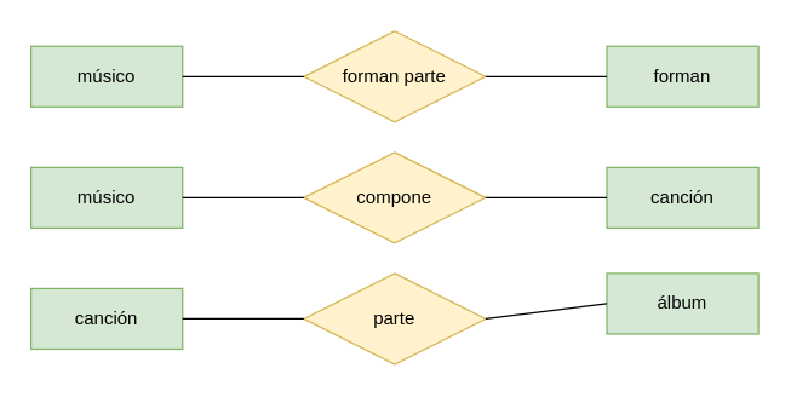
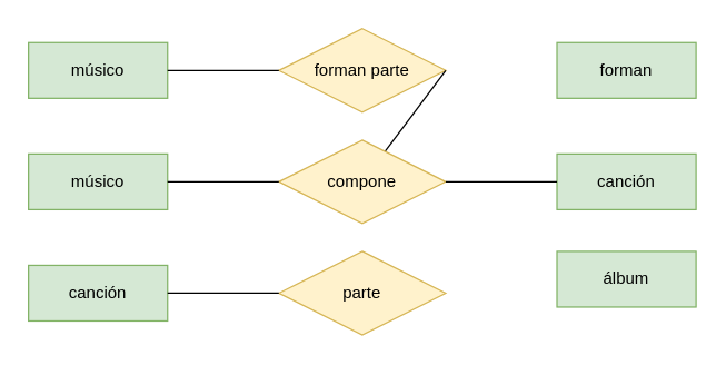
- <mxCell id="8" value="" style="endArrow=none;html=1;rounded=0;exitX=1;exitY=0.5;exitDx=0;exitDy=0;entryX=0;entryY=0.5;entryDx=0;entryDy=0;" edge="1" parent="1" source="5" target="6"><mxGeometry relative="1" as="geometry"><mxPoint x="350" y="0" as="sourcePoint" /><mxPoint x="510" y="0" as="targetPoint" /></mxGeometry></mxCell>
+ <mxCell id="8" value="" style="endArrow=none;html=1;rounded=0;exitX=1;exitY=0.5;exitDx=0;exitDy=0;" edge="1" parent="1" source="5" target="10"><mxGeometry relative="1" as="geometry"><mxPoint x="350" y="0" as="sourcePoint" /><mxPoint x="510" y="0" as="targetPoint" /></mxGeometry></mxCell>
- <mxCell id="15" value="" style="endArrow=none;html=1;rounded=0;exitX=1;exitY=0.5;exitDx=0;exitDy=0;entryX=0;entryY=0.5;entryDx=0;entryDy=0;" edge="1" parent="1" source="14" target="3"><mxGeometry relative="1" as="geometry"><mxPoint x="330" y="180" as="sourcePoint" /><mxPoint x="490" y="180" as="targetPoint" /></mxGeometry></mxCell>
